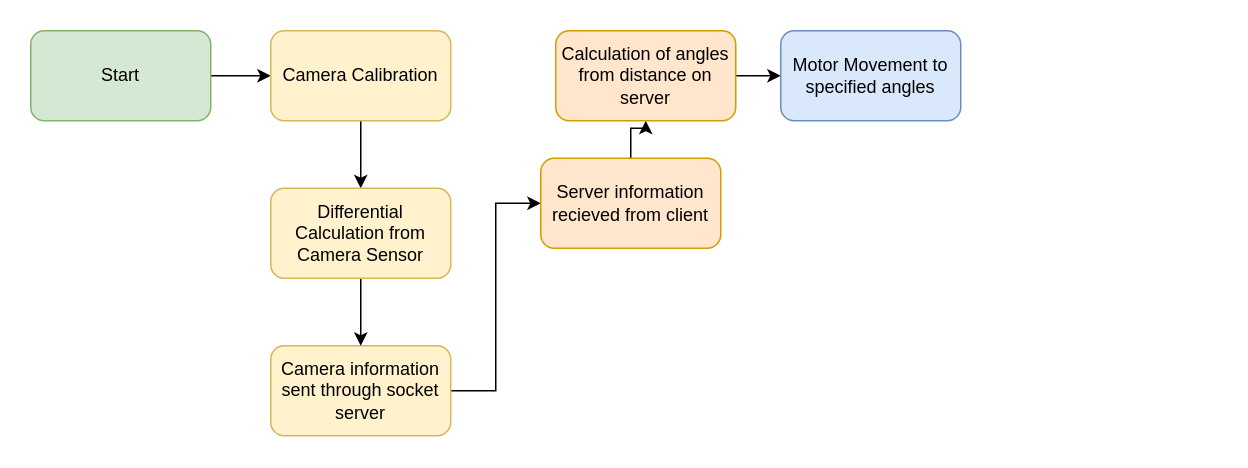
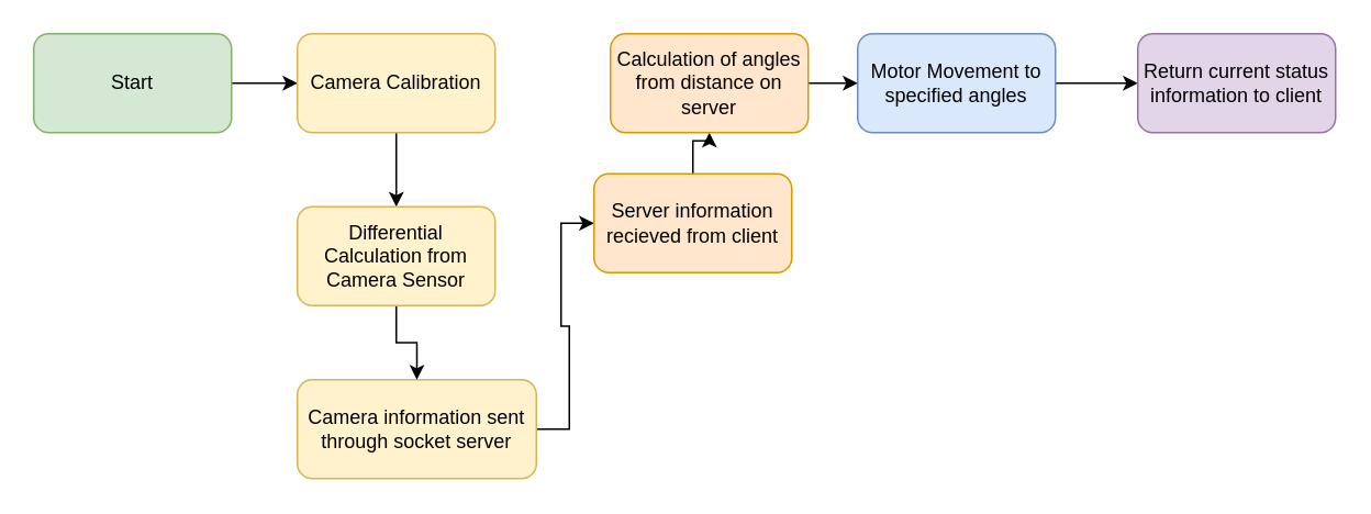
+ <mxCell id="12" style="edgeStyle=orthogonalEdgeStyle;rounded=0;orthogonalLoop=1;jettySize=auto;html=1;entryX=0;entryY=0.5;entryDx=0;entryDy=0;" edge="1" parent="1" source="13" target="14"><mxGeometry relative="1" as="geometry" /></mxCell>
+ <mxCell id="14" value="Return current status information to client" style="rounded=1;whiteSpace=wrap;html=1;fillColor=#e1d5e7;strokeColor=#9673a6;" vertex="1" parent="1"><mxGeometry x="690" y="20" width="120" height="60" as="geometry" /></mxCell>
- <mxCell id="7" value="Camera information sent through socket server" style="rounded=1;whiteSpace=wrap;html=1;fillColor=#fff2cc;strokeColor=#d6b656;" vertex="1" parent="1"><mxGeometry x="180" y="230" width="120" height="60" as="geometry" /></mxCell>
+ <mxCell id="7" value="Camera information sent through socket server" style="rounded=1;whiteSpace=wrap;html=1;fillColor=#fff2cc;strokeColor=#d6b656;" vertex="1" parent="1"><mxGeometry x="180" y="230" width="145" height="60" as="geometry" /></mxCell>
